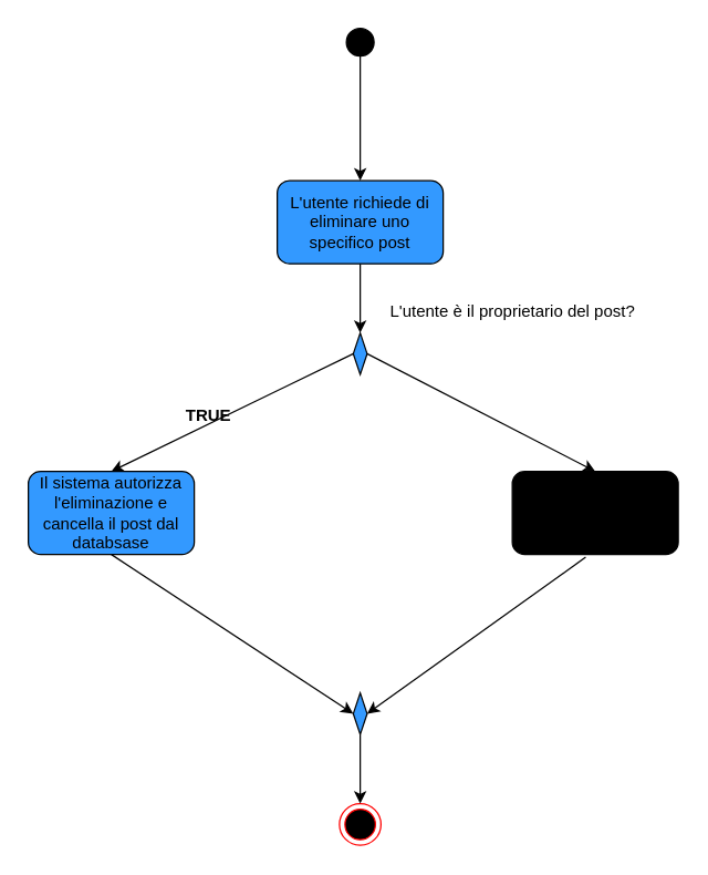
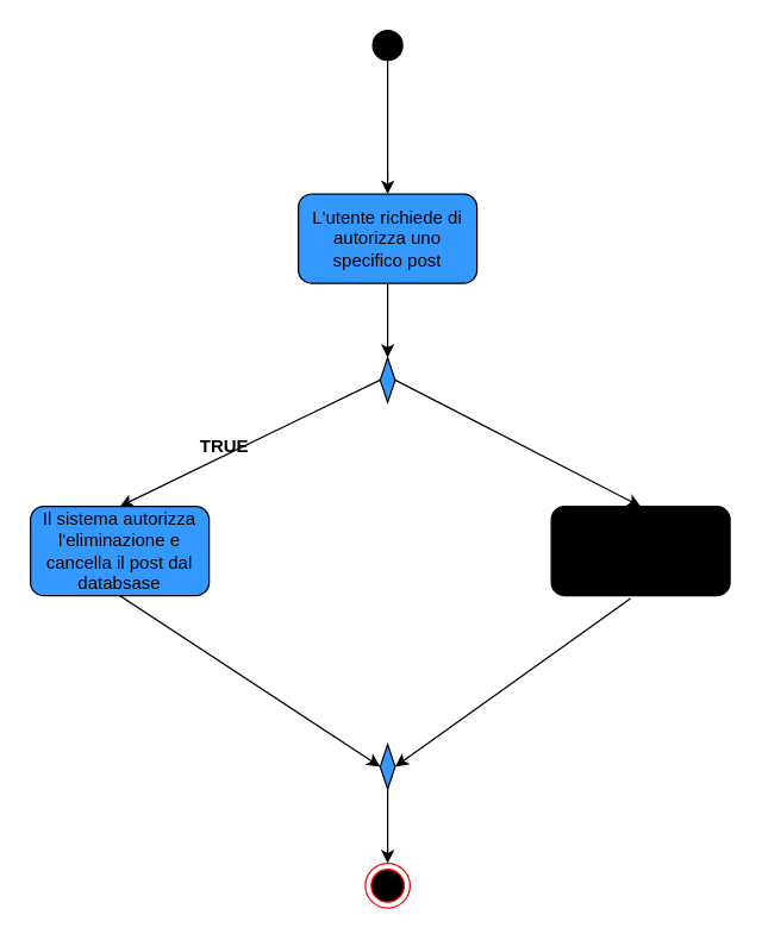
- <mxCell id="4" value="L'utente richiede di eliminare uno specifico post" style="rounded=1;whiteSpace=wrap;html=1;strokeColor=#000000;fillColor=#3399FF;" vertex="1" parent="1"><mxGeometry x="200" y="130" width="120" height="60" as="geometry" /></mxCell>
+ <mxCell id="4" value="L'utente richiede di autorizza uno specifico post" style="rounded=1;whiteSpace=wrap;html=1;strokeColor=#000000;fillColor=#3399FF;" vertex="1" parent="1"><mxGeometry x="200" y="130" width="120" height="60" as="geometry" /></mxCell>
- <mxCell id="16" value="L'utente è il proprietario del post?" style="text;html=1;align=center;verticalAlign=middle;resizable=0;points=[];autosize=1;strokeColor=none;fillColor=none;" vertex="1" parent="1"><mxGeometry x="270" y="210" width="200" height="30" as="geometry" /></mxCell>
